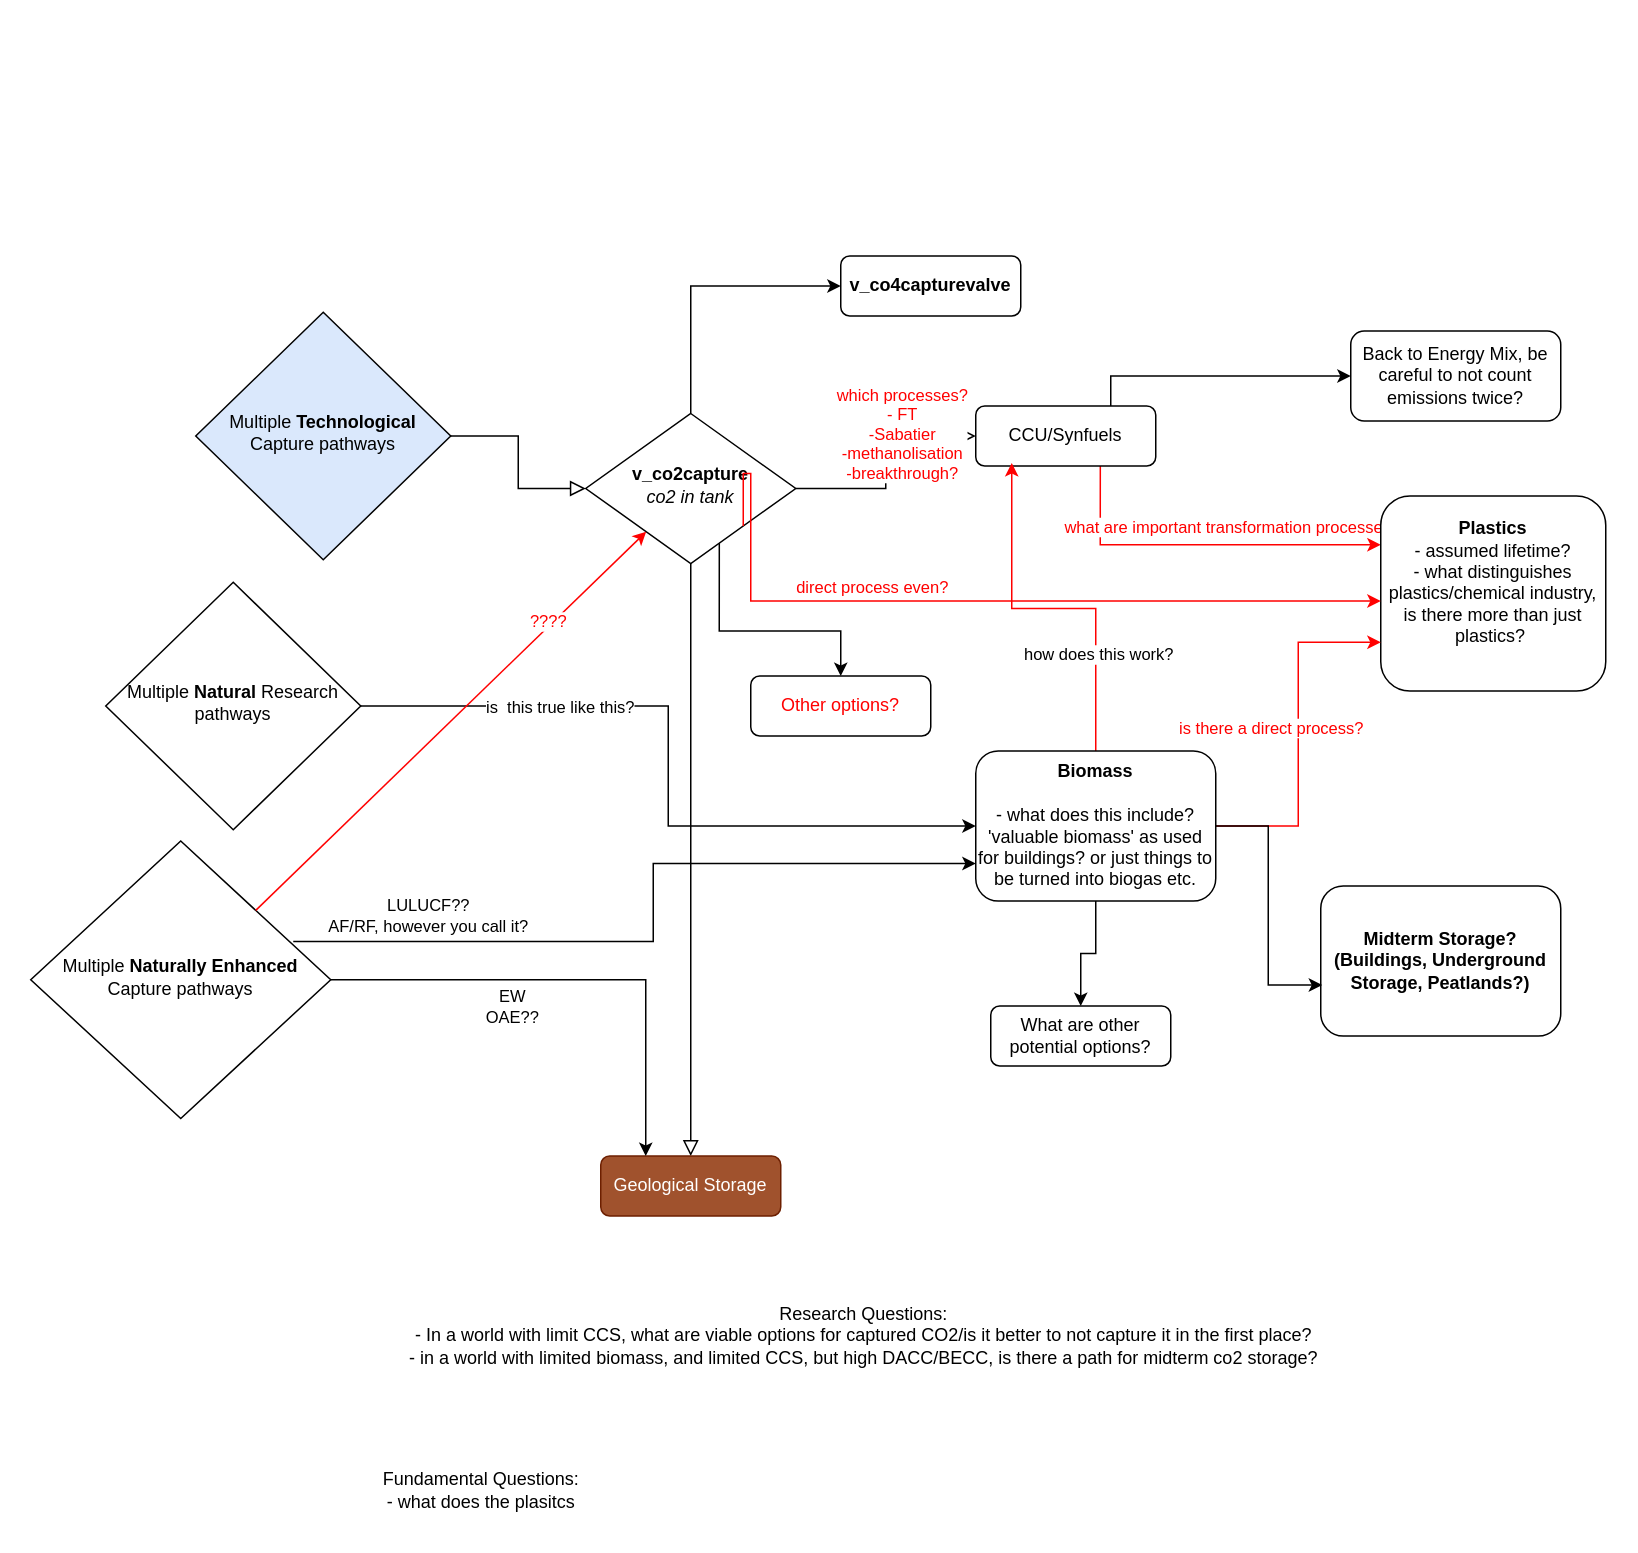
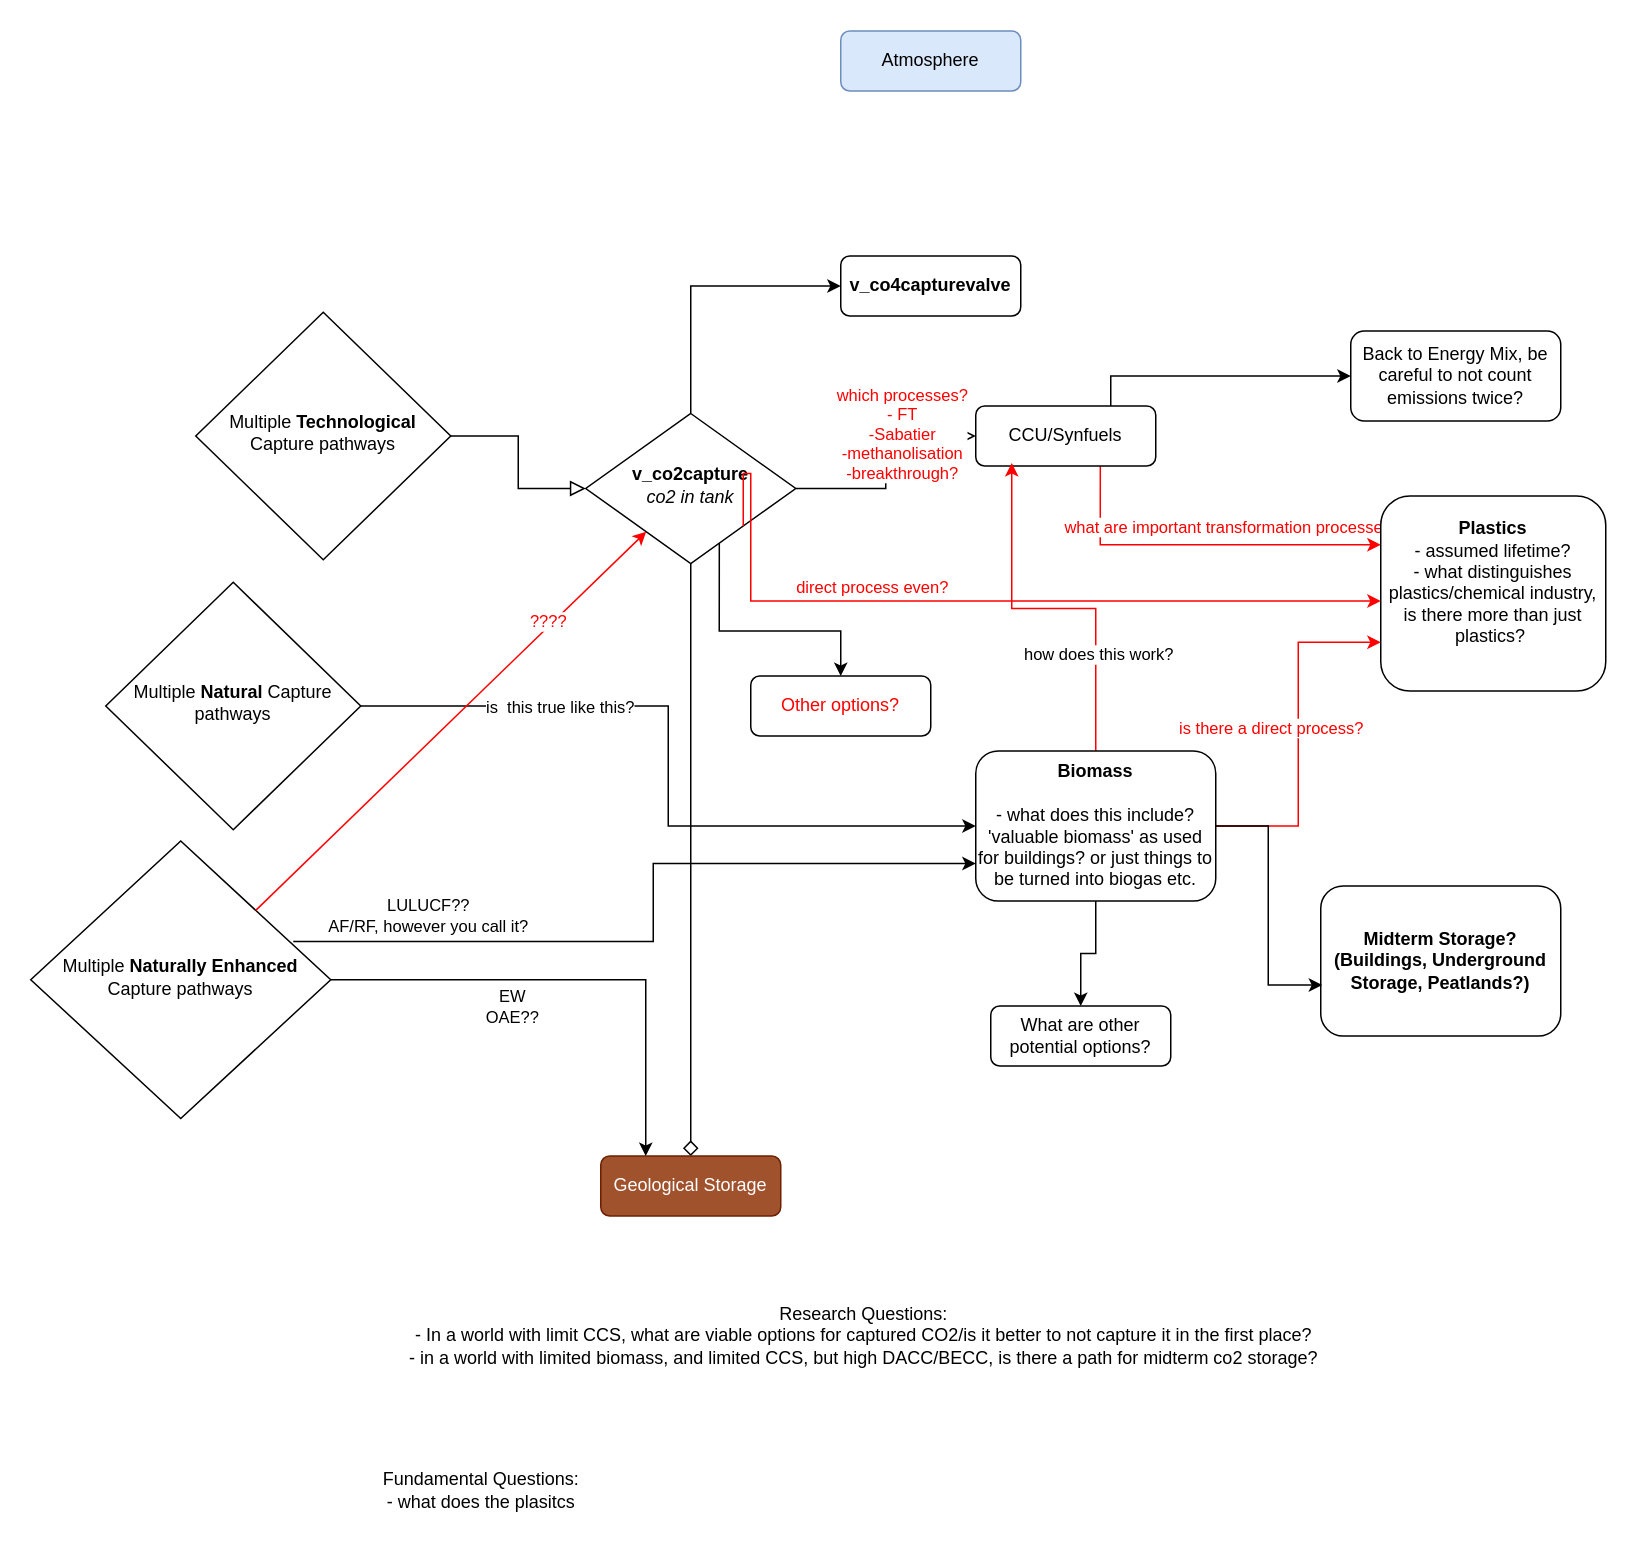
+ <mxCell id="16" value="Atmosphere" style="rounded=1;whiteSpace=wrap;html=1;fontSize=12;glass=0;strokeWidth=1;shadow=0;fillColor=#dae8fc;strokeColor=#6c8ebf;" parent="1" vertex="1"><mxGeometry x="560" y="20" width="120" height="40" as="geometry" /></mxCell>
- <mxCell id="3" value="Multiple &lt;b&gt;Technological&lt;/b&gt; Capture pathways" style="rhombus;whiteSpace=wrap;html=1;shadow=0;fontFamily=Helvetica;fontSize=12;align=center;strokeWidth=1;spacing=6;spacingTop=-4;fillColor=#dae8fc;" parent="1" vertex="1"><mxGeometry x="130" y="207.5" width="170" height="165" as="geometry" /></mxCell>
+ <mxCell id="3" value="Multiple &lt;b&gt;Technological&lt;/b&gt; Capture pathways" style="rhombus;whiteSpace=wrap;html=1;shadow=0;fontFamily=Helvetica;fontSize=12;align=center;strokeWidth=1;spacing=6;spacingTop=-4;" parent="1" vertex="1"><mxGeometry x="130" y="207.5" width="170" height="165" as="geometry" /></mxCell>
- <mxCell id="34" value="Multiple &lt;b&gt;Natural&lt;/b&gt; Research pathways" style="rhombus;whiteSpace=wrap;html=1;shadow=0;fontFamily=Helvetica;fontSize=12;align=center;strokeWidth=1;spacing=6;spacingTop=-4;" parent="1" vertex="1"><mxGeometry x="70" y="387.5" width="170" height="165" as="geometry" /></mxCell>
+ <mxCell id="34" value="Multiple &lt;b&gt;Natural&lt;/b&gt; Capture pathways" style="rhombus;whiteSpace=wrap;html=1;shadow=0;fontFamily=Helvetica;fontSize=12;align=center;strokeWidth=1;spacing=6;spacingTop=-4;" parent="1" vertex="1"><mxGeometry x="70" y="387.5" width="170" height="165" as="geometry" /></mxCell>
- <mxCell id="4" value="" style="rounded=0;html=1;jettySize=auto;orthogonalLoop=1;fontSize=11;endArrow=block;endFill=0;endSize=8;strokeWidth=1;shadow=0;labelBackgroundColor=none;edgeStyle=orthogonalEdgeStyle;" parent="1" source="9" target="10" edge="1"><mxGeometry x="0.333" y="20" relative="1" as="geometry"><mxPoint as="offset" /></mxGeometry></mxCell>
+ <mxCell id="4" value="" style="rounded=0;html=1;jettySize=auto;orthogonalLoop=1;fontSize=11;endArrow=diamond;endFill=0;endSize=8;strokeWidth=1;shadow=0;labelBackgroundColor=none;edgeStyle=orthogonalEdgeStyle;" parent="1" source="9" target="10" edge="1"><mxGeometry x="0.333" y="20" relative="1" as="geometry"><mxPoint as="offset" /></mxGeometry></mxCell>
